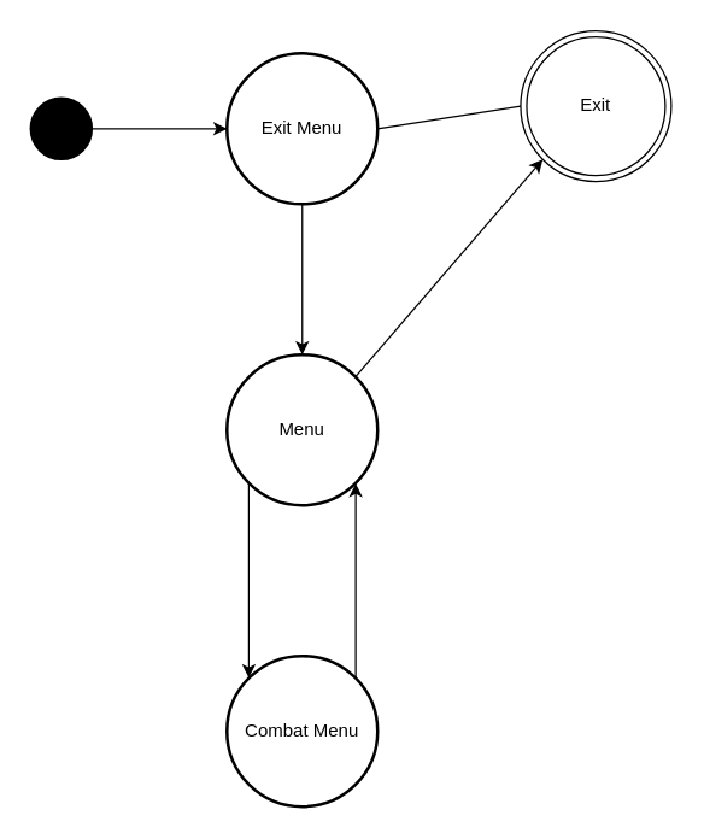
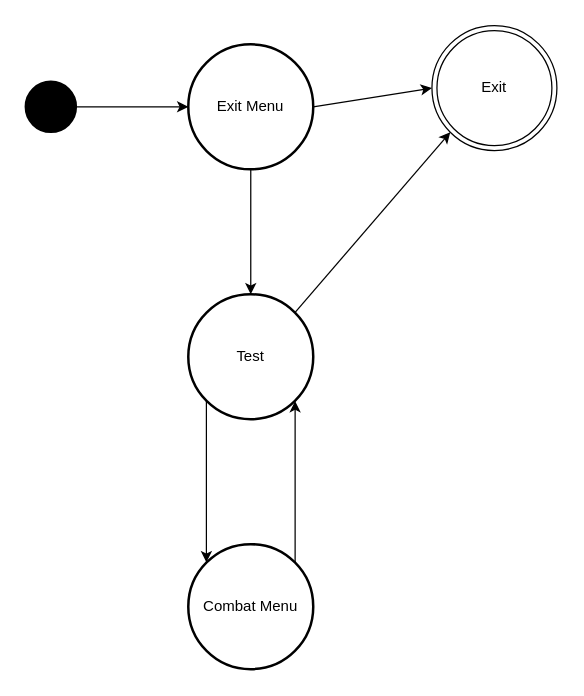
- <mxCell id="10" value="" style="endArrow=none;html=1;exitX=1;exitY=0.5;exitDx=0;exitDy=0;exitPerimeter=0;entryX=0;entryY=0.5;entryDx=0;entryDy=0;" edge="1" parent="1" source="3" target="9"><mxGeometry width="50" height="50" relative="1" as="geometry"><mxPoint x="100" y="225" as="sourcePoint" /><mxPoint x="150" y="175" as="targetPoint" /></mxGeometry></mxCell>
+ <mxCell id="10" value="" style="endArrow=classic;html=1;exitX=1;exitY=0.5;exitDx=0;exitDy=0;exitPerimeter=0;entryX=0;entryY=0.5;entryDx=0;entryDy=0;" edge="1" parent="1" source="3" target="9"><mxGeometry width="50" height="50" relative="1" as="geometry"><mxPoint x="100" y="225" as="sourcePoint" /><mxPoint x="150" y="175" as="targetPoint" /></mxGeometry></mxCell>
- <mxCell id="5" value="Menu" style="strokeWidth=2;html=1;shape=mxgraph.flowchart.start_2;whiteSpace=wrap;fillColor=#FFFFFF;" vertex="1" parent="1"><mxGeometry x="150" y="235" width="100" height="100" as="geometry" /></mxCell>
+ <mxCell id="5" value="Test" style="strokeWidth=2;html=1;shape=mxgraph.flowchart.start_2;whiteSpace=wrap;fillColor=#FFFFFF;" vertex="1" parent="1"><mxGeometry x="150" y="235" width="100" height="100" as="geometry" /></mxCell>
